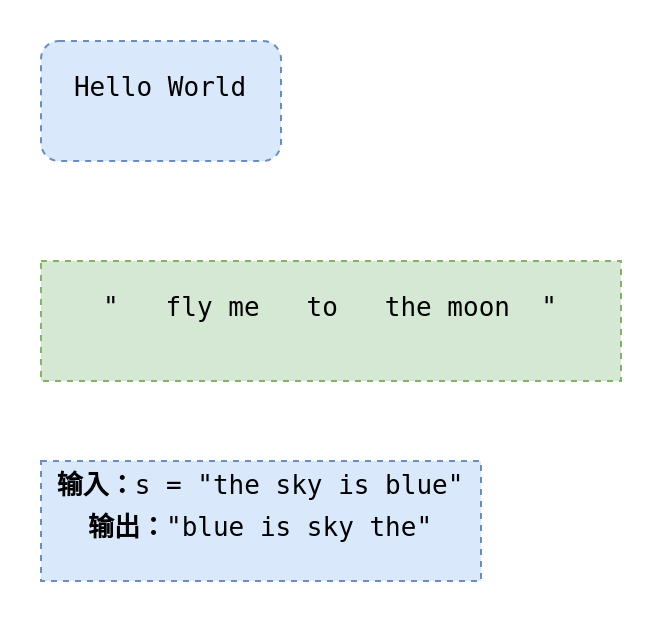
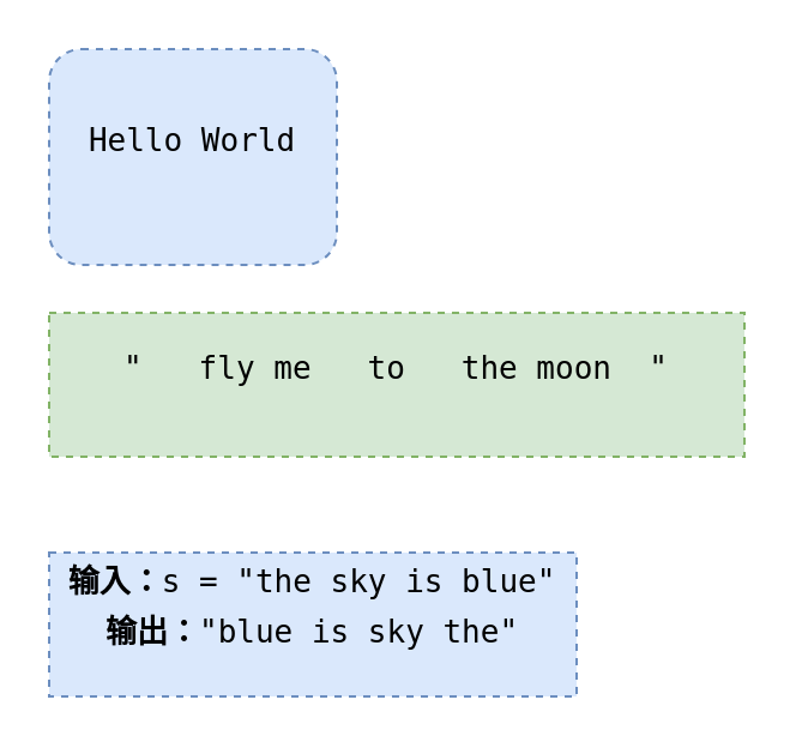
- <mxCell id="2" value="&lt;pre style=&quot;box-sizing: border-box ; font-size: 13px ; font-family: , &amp;#34;consolas&amp;#34; , &amp;#34;liberation mono&amp;#34; , &amp;#34;menlo&amp;#34; , &amp;#34;courier&amp;#34; , monospace ; margin-top: 0px ; margin-bottom: 1em ; overflow: auto ; background: rgba() ; padding: 10px 15px ; color: rgba(, 1) ; line-height: 1.6 ; border-radius: 3px&quot;&gt;Hello World&lt;/pre&gt;" style="rounded=1;whiteSpace=wrap;html=1;fillColor=#dae8fc;strokeColor=#6c8ebf;shadow=0;dashed=1;" vertex="1" parent="1"><mxGeometry x="20" y="20" width="120" height="60" as="geometry" /></mxCell>
+ <mxCell id="2" value="&lt;pre style=&quot;box-sizing: border-box ; font-size: 13px ; font-family: , &amp;#34;consolas&amp;#34; , &amp;#34;liberation mono&amp;#34; , &amp;#34;menlo&amp;#34; , &amp;#34;courier&amp;#34; , monospace ; margin-top: 0px ; margin-bottom: 1em ; overflow: auto ; background: rgba() ; padding: 10px 15px ; color: rgba(, 1) ; line-height: 1.6 ; border-radius: 3px&quot;&gt;Hello World&lt;/pre&gt;" style="rounded=1;whiteSpace=wrap;html=1;fillColor=#dae8fc;strokeColor=#6c8ebf;shadow=0;dashed=1;" vertex="1" parent="1"><mxGeometry x="20" y="20" width="120" height="90" as="geometry" /></mxCell>
